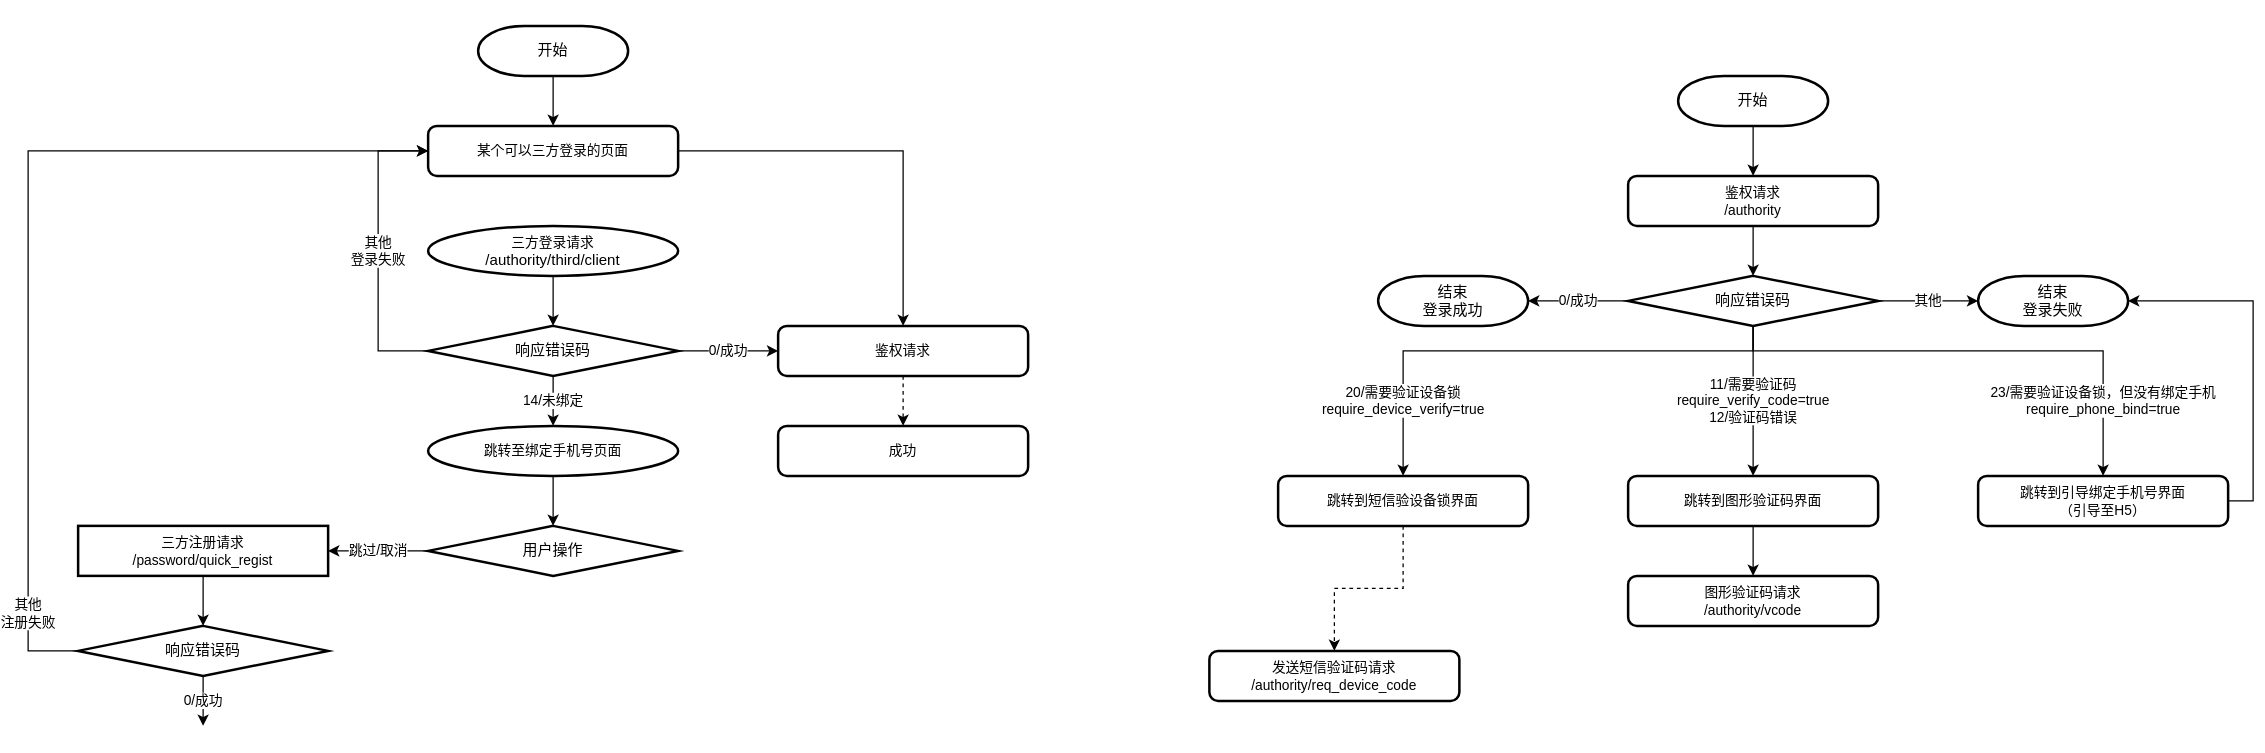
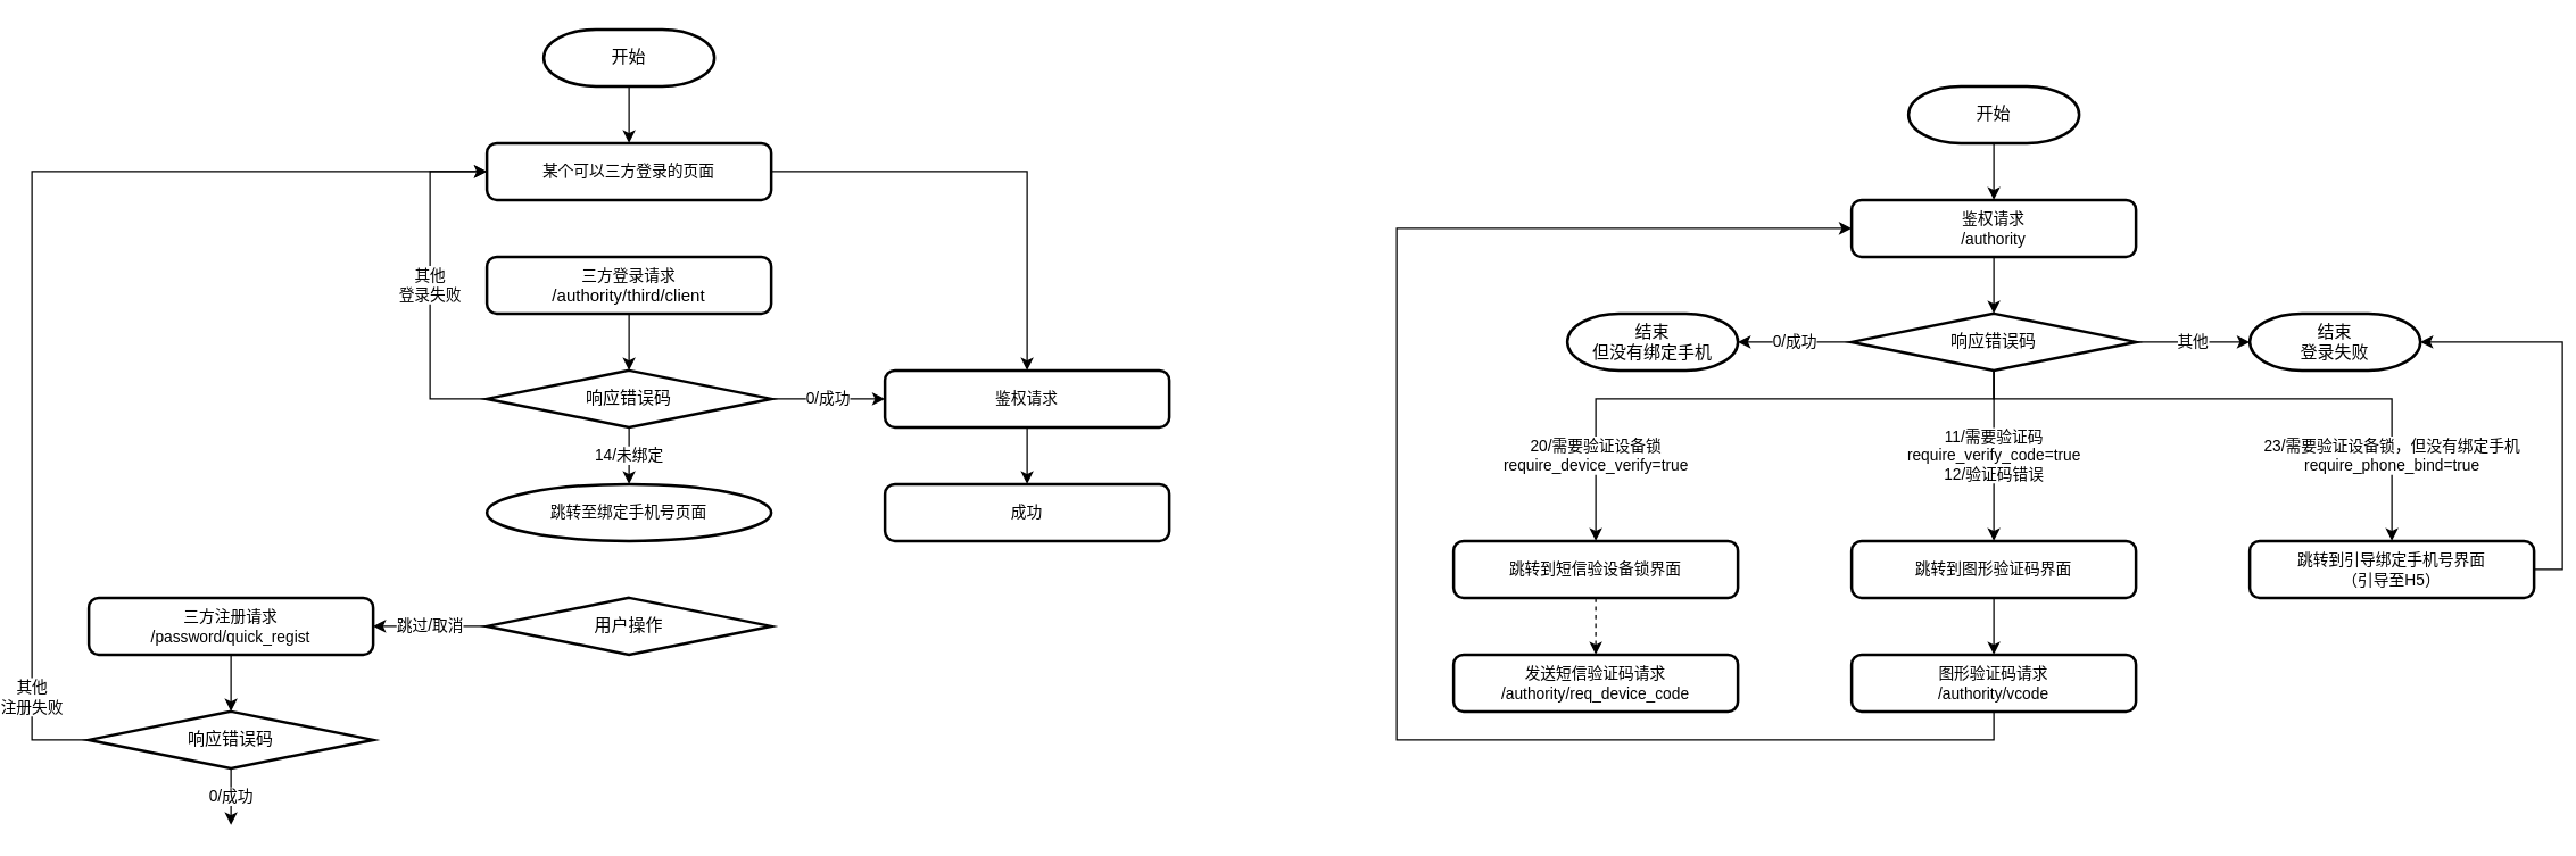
+ <mxCell id="43" style="edgeStyle=orthogonalEdgeStyle;rounded=0;orthogonalLoop=1;jettySize=auto;html=1;exitX=0.5;exitY=1;exitDx=0;exitDy=0;entryX=0;entryY=0.5;entryDx=0;entryDy=0;" edge="1" parent="1" source="44" target="27"><mxGeometry relative="1" as="geometry"><Array as="points"><mxPoint x="1400" y="520" /><mxPoint x="980" y="520" /><mxPoint x="980" y="160" /></Array></mxGeometry></mxCell>
- <mxCell id="3" value="&lt;span style=&quot;font-size: 11px ; background-color: rgb(255 , 255 , 255)&quot;&gt;三方登录请求&lt;/span&gt;&lt;br&gt;/authority/third/client" style="ellipse;whiteSpace=wrap;html=1;absoluteArcSize=1;arcSize=14;strokeWidth=2;fillColor=none;" vertex="1" parent="1"><mxGeometry x="340" y="180" width="200" height="40" as="geometry" /></mxCell>
+ <mxCell id="3" value="&lt;span style=&quot;font-size: 11px ; background-color: rgb(255 , 255 , 255)&quot;&gt;三方登录请求&lt;/span&gt;&lt;br&gt;/authority/third/client" style="rounded=1;whiteSpace=wrap;html=1;absoluteArcSize=1;arcSize=14;strokeWidth=2;fillColor=none;" vertex="1" parent="1"><mxGeometry x="340" y="180" width="200" height="40" as="geometry" /></mxCell>
- <mxCell id="40" value="结束&lt;br&gt;登录成功" style="strokeWidth=2;html=1;shape=mxgraph.flowchart.terminator;whiteSpace=wrap;fillColor=none;" vertex="1" parent="1"><mxGeometry x="1100" y="220" width="120" height="40" as="geometry" /></mxCell>
+ <mxCell id="40" value="结束&lt;br&gt;但没有绑定手机" style="strokeWidth=2;html=1;shape=mxgraph.flowchart.terminator;whiteSpace=wrap;fillColor=none;" vertex="1" parent="1"><mxGeometry x="1100" y="220" width="120" height="40" as="geometry" /></mxCell>
- <mxCell id="9" style="edgeStyle=orthogonalEdgeStyle;rounded=0;orthogonalLoop=1;jettySize=auto;html=1;exitX=0.5;exitY=1;exitDx=0;exitDy=0;entryX=0.5;entryY=0;entryDx=0;entryDy=0;dashed=1;" edge="1" parent="1" source="10" target="11"><mxGeometry relative="1" as="geometry" /></mxCell>
+ <mxCell id="9" style="edgeStyle=orthogonalEdgeStyle;rounded=0;orthogonalLoop=1;jettySize=auto;html=1;exitX=0.5;exitY=1;exitDx=0;exitDy=0;entryX=0.5;entryY=0;entryDx=0;entryDy=0;" edge="1" parent="1" source="10" target="11"><mxGeometry relative="1" as="geometry" /></mxCell>
- <mxCell id="12" style="edgeStyle=orthogonalEdgeStyle;rounded=0;orthogonalLoop=1;jettySize=auto;html=1;exitX=0.5;exitY=1;exitDx=0;exitDy=0;entryX=0.5;entryY=0;entryDx=0;entryDy=0;entryPerimeter=0;" edge="1" parent="1" source="13" target="15"><mxGeometry relative="1" as="geometry" /></mxCell>
- <mxCell id="17" value="&lt;span style=&quot;background-color: rgb(255 , 255 , 255)&quot;&gt;&lt;span style=&quot;font-size: 11px&quot;&gt;三方注册请求&lt;/span&gt;&lt;br&gt;&lt;span style=&quot;font-size: 11px&quot;&gt;/password/quick_regist&lt;/span&gt;&lt;br&gt;&lt;/span&gt;" style="whiteSpace=wrap;html=1;absoluteArcSize=1;arcSize=14;strokeWidth=2;fillColor=none;rounded=0;" vertex="1" parent="1"><mxGeometry x="60" y="420" width="200" height="40" as="geometry" /></mxCell>
+ <mxCell id="17" value="&lt;span style=&quot;background-color: rgb(255 , 255 , 255)&quot;&gt;&lt;span style=&quot;font-size: 11px&quot;&gt;三方注册请求&lt;/span&gt;&lt;br&gt;&lt;span style=&quot;font-size: 11px&quot;&gt;/password/quick_regist&lt;/span&gt;&lt;br&gt;&lt;/span&gt;" style="rounded=1;whiteSpace=wrap;html=1;absoluteArcSize=1;arcSize=14;strokeWidth=2;fillColor=none;" vertex="1" parent="1"><mxGeometry x="60" y="420" width="200" height="40" as="geometry" /></mxCell>
- <mxCell id="42" value="&lt;span style=&quot;background-color: rgb(255 , 255 , 255)&quot;&gt;&lt;span style=&quot;font-size: 11px&quot;&gt;发送短信验证码请求&lt;/span&gt;&lt;br&gt;&lt;span style=&quot;font-size: 11px&quot;&gt;/authority/req_device_code&lt;/span&gt;&lt;br&gt;&lt;/span&gt;" style="rounded=1;whiteSpace=wrap;html=1;absoluteArcSize=1;arcSize=14;strokeWidth=2;fillColor=none;" vertex="1" parent="1"><mxGeometry x="965" y="520" width="200" height="40" as="geometry" /></mxCell>
+ <mxCell id="42" value="&lt;span style=&quot;background-color: rgb(255 , 255 , 255)&quot;&gt;&lt;span style=&quot;font-size: 11px&quot;&gt;发送短信验证码请求&lt;/span&gt;&lt;br&gt;&lt;span style=&quot;font-size: 11px&quot;&gt;/authority/req_device_code&lt;/span&gt;&lt;br&gt;&lt;/span&gt;" style="rounded=1;whiteSpace=wrap;html=1;absoluteArcSize=1;arcSize=14;strokeWidth=2;fillColor=none;" vertex="1" parent="1"><mxGeometry x="1020" y="460" width="200" height="40" as="geometry" /></mxCell>
